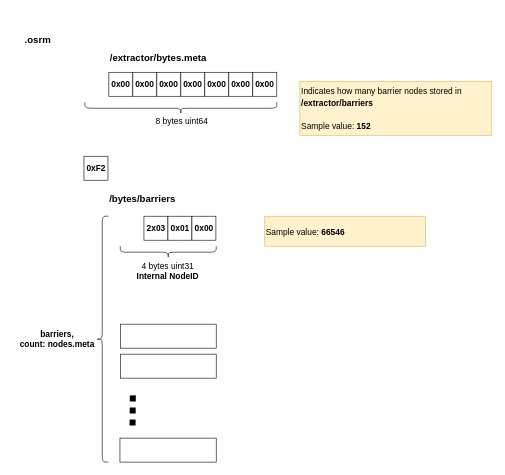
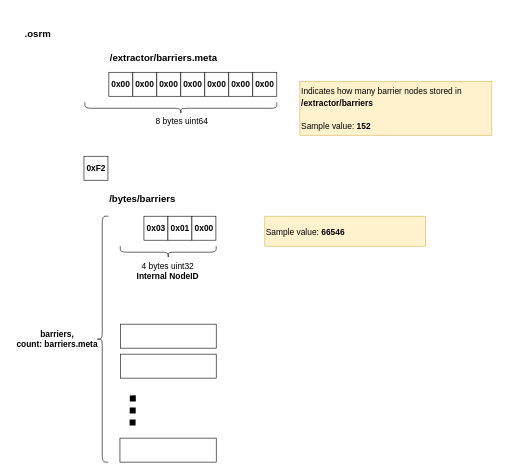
- <mxCell id="11" value=".osrm " style="text;html=1;strokeColor=none;fillColor=none;align=left;verticalAlign=middle;whiteSpace=wrap;rounded=0;fontSize=16;fontStyle=1" parent="1" vertex="1"><mxGeometry x="39" y="55" width="245" height="20" as="geometry" /></mxCell>
+ <mxCell id="11" value=".osrm " style="text;html=1;strokeColor=none;fillColor=none;align=left;verticalAlign=middle;whiteSpace=wrap;rounded=0;fontSize=16;fontStyle=1" parent="1" vertex="1"><mxGeometry x="39" y="45" width="245" height="20" as="geometry" /></mxCell>
- <mxCell id="12" value="/extractor/bytes.meta" style="text;html=1;strokeColor=none;fillColor=none;align=left;verticalAlign=middle;whiteSpace=wrap;rounded=0;fontSize=16;fontStyle=1" parent="1" vertex="1"><mxGeometry x="181" y="85" width="245" height="20" as="geometry" /></mxCell>
+ <mxCell id="12" value="/extractor/barriers.meta" style="text;html=1;strokeColor=none;fillColor=none;align=left;verticalAlign=middle;whiteSpace=wrap;rounded=0;fontSize=16;fontStyle=1" parent="1" vertex="1"><mxGeometry x="181" y="85" width="245" height="20" as="geometry" /></mxCell>
- <mxCell id="16" value="2x03" style="rounded=0;whiteSpace=wrap;html=1;fontStyle=1;fontSize=14;" parent="1" vertex="1"><mxGeometry x="239.5" y="360" width="40" height="40" as="geometry" /></mxCell>
+ <mxCell id="16" value="0x03" style="rounded=0;whiteSpace=wrap;html=1;fontStyle=1;fontSize=14;" parent="1" vertex="1"><mxGeometry x="239.5" y="360" width="40" height="40" as="geometry" /></mxCell>
- <mxCell id="20" value="4 bytes uint31&lt;br&gt;&lt;b&gt;Internal NodeID&lt;/b&gt;&lt;b&gt;&lt;br&gt;&lt;/b&gt;" style="text;html=1;strokeColor=none;fillColor=none;align=center;verticalAlign=middle;whiteSpace=wrap;rounded=0;fontSize=14;" parent="1" vertex="1"><mxGeometry x="180" y="423.5" width="199" height="55" as="geometry" /></mxCell>
+ <mxCell id="20" value="4 bytes uint32&lt;br&gt;&lt;b&gt;Internal NodeID&lt;/b&gt;&lt;b&gt;&lt;br&gt;&lt;/b&gt;" style="text;html=1;strokeColor=none;fillColor=none;align=center;verticalAlign=middle;whiteSpace=wrap;rounded=0;fontSize=14;" parent="1" vertex="1"><mxGeometry x="180" y="423.5" width="199" height="55" as="geometry" /></mxCell>
- <mxCell id="26" value="&lt;b&gt;barriers, &lt;br&gt;count: nodes.meta&lt;/b&gt;" style="text;html=1;strokeColor=none;fillColor=none;align=center;verticalAlign=middle;whiteSpace=wrap;rounded=0;fontSize=14;" parent="1" vertex="1"><mxGeometry x="20" y="532.5" width="150" height="65" as="geometry" /></mxCell>
+ <mxCell id="26" value="&lt;b&gt;barriers, &lt;br&gt;count: barriers.meta&lt;/b&gt;" style="text;html=1;strokeColor=none;fillColor=none;align=center;verticalAlign=middle;whiteSpace=wrap;rounded=0;fontSize=14;" parent="1" vertex="1"><mxGeometry x="20" y="532.5" width="150" height="65" as="geometry" /></mxCell>
